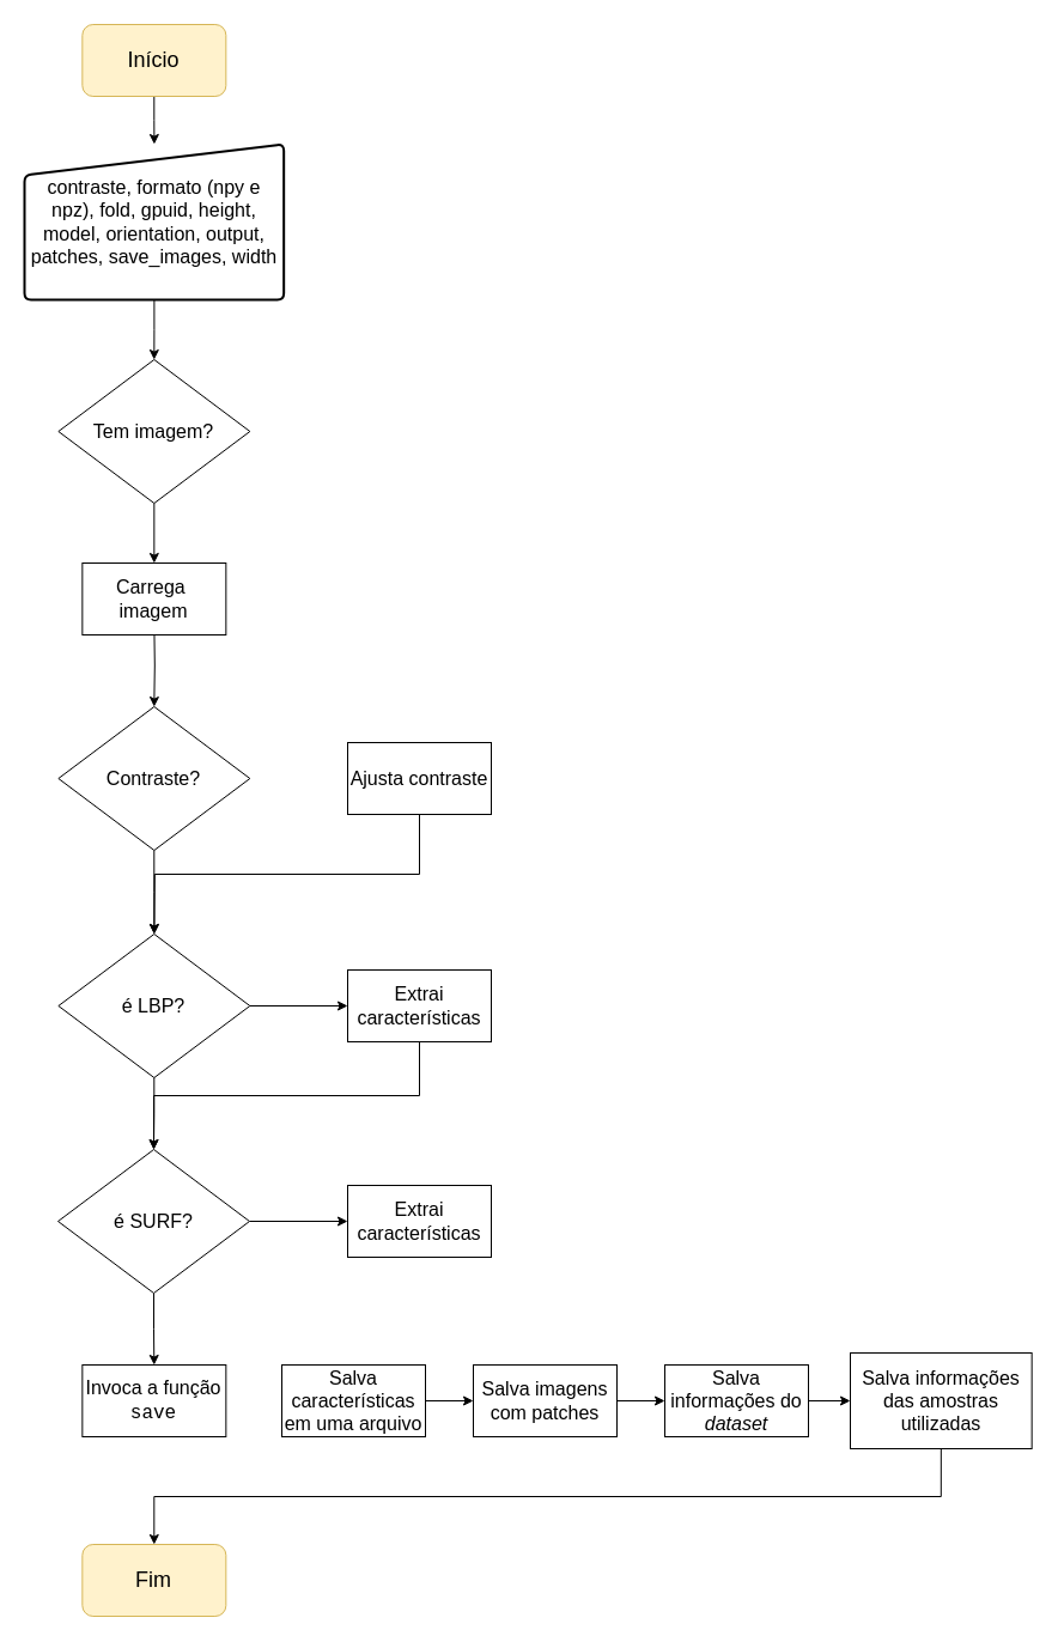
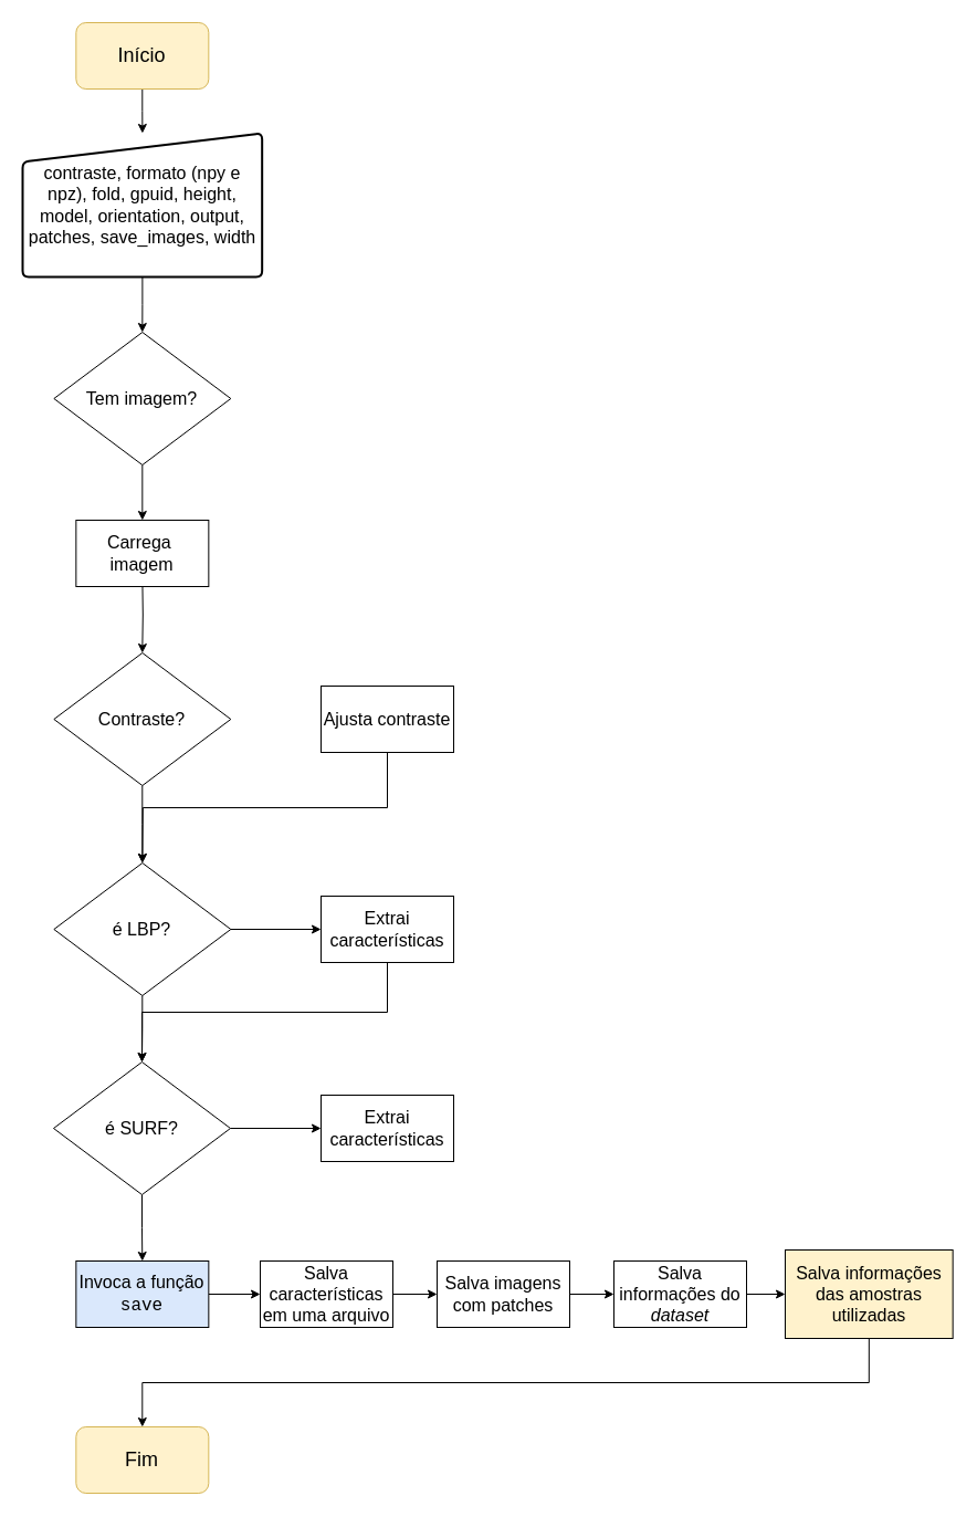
- <mxCell id="26" value="Invoca a função &lt;font face=&quot;Courier New&quot;&gt;save&lt;/font&gt;" style="rounded=0;whiteSpace=wrap;html=1;fontSize=16;" vertex="1" parent="1"><mxGeometry x="68.34" y="1140" width="120" height="60" as="geometry" /></mxCell>
+ <mxCell id="26" value="Invoca a função &lt;font face=&quot;Courier New&quot;&gt;save&lt;/font&gt;" style="rounded=0;whiteSpace=wrap;html=1;fontSize=16;fillColor=#dae8fc;" vertex="1" parent="1"><mxGeometry x="68.34" y="1140" width="120" height="60" as="geometry" /></mxCell>
+ <mxCell id="25" value="" style="edgeStyle=orthogonalEdgeStyle;rounded=0;orthogonalLoop=1;jettySize=auto;html=1;" edge="1" parent="1" source="26" target="34"><mxGeometry relative="1" as="geometry" /></mxCell>
- <mxCell id="32" value="Salva informações das amostras utilizadas" style="rounded=0;whiteSpace=wrap;html=1;fontSize=16;" vertex="1" parent="1"><mxGeometry x="710" y="1130" width="151.66" height="80" as="geometry" /></mxCell>
+ <mxCell id="32" value="Salva informações das amostras utilizadas" style="rounded=0;whiteSpace=wrap;html=1;fontSize=16;fillColor=#fff2cc;" vertex="1" parent="1"><mxGeometry x="710" y="1130" width="151.66" height="80" as="geometry" /></mxCell>
